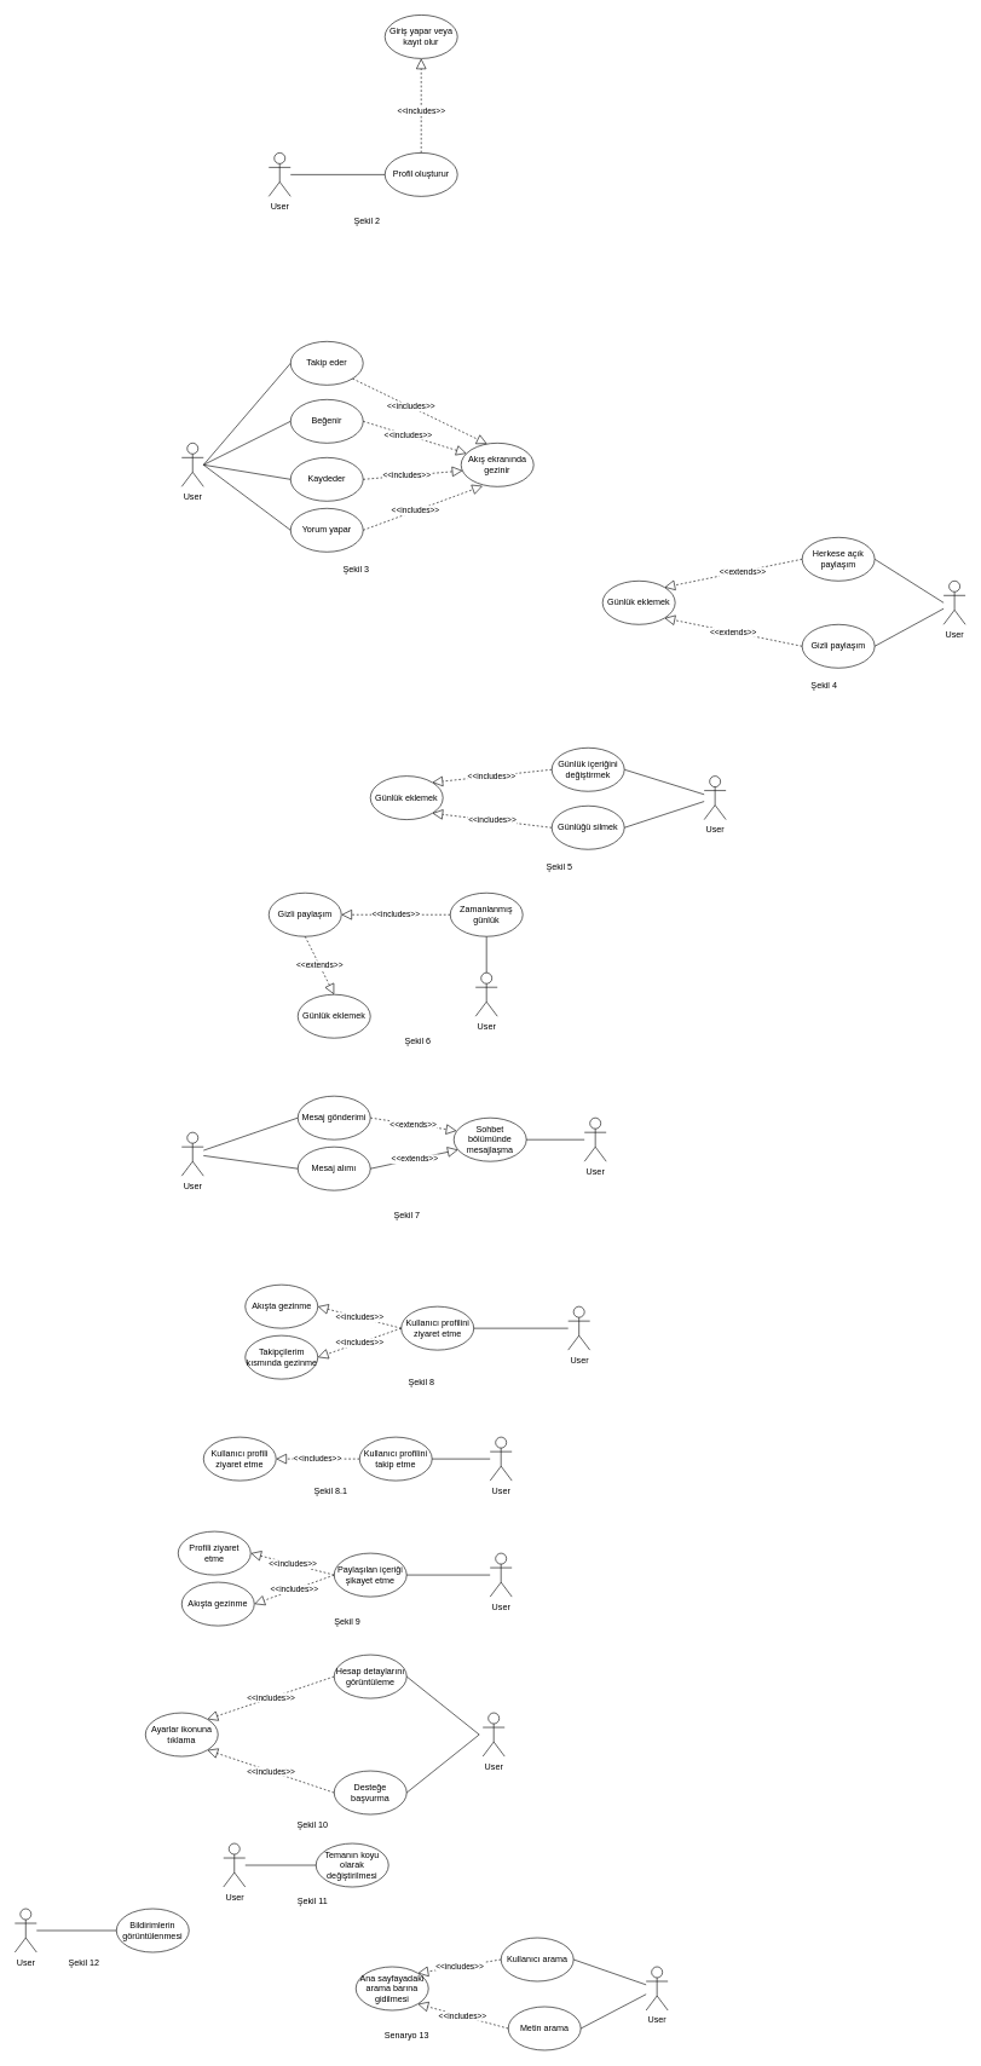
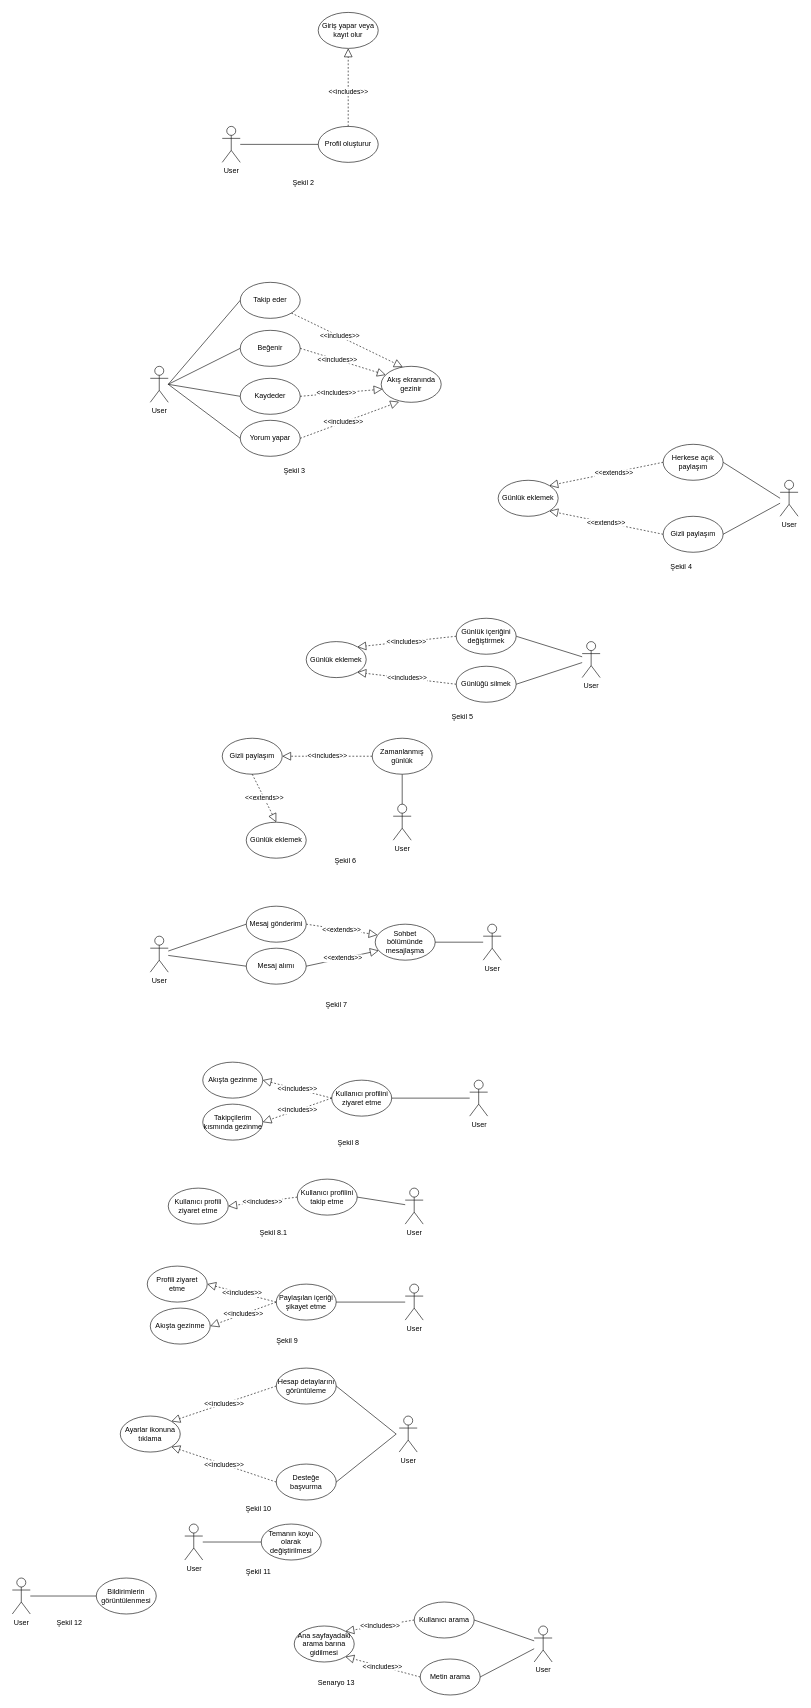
- <mxCell id="53" value="Kullanıcı profilini takip etme" style="ellipse;whiteSpace=wrap;html=1;" parent="1" vertex="1"><mxGeometry x="495" y="1980" width="100" height="60" as="geometry" /></mxCell>
+ <mxCell id="53" value="Kullanıcı profilini takip etme" style="ellipse;whiteSpace=wrap;html=1;" parent="1" vertex="1"><mxGeometry x="495" y="1965" width="100" height="60" as="geometry" /></mxCell>
